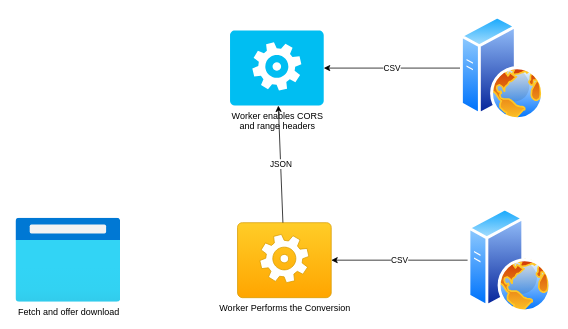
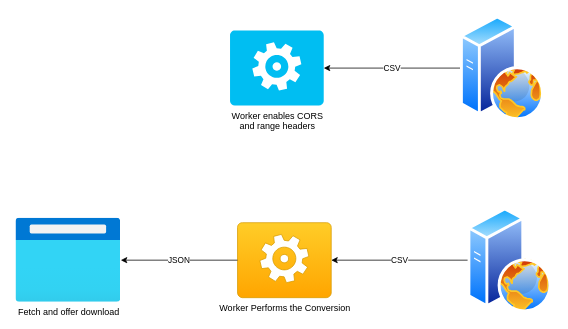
- <mxCell id="9" value="JSON" style="endArrow=classic;html=1;" edge="1" parent="1" source="6" target="2"><mxGeometry width="50" height="50" relative="1" as="geometry"><mxPoint x="203" y="362" as="sourcePoint" /><mxPoint x="403" y="352" as="targetPoint" /></mxGeometry></mxCell>
+ <mxCell id="9" value="JSON" style="endArrow=classic;html=1;" edge="1" parent="1" source="6" target="5"><mxGeometry width="50" height="50" relative="1" as="geometry"><mxPoint x="203" y="362" as="sourcePoint" /><mxPoint x="403" y="352" as="targetPoint" /></mxGeometry></mxCell>
